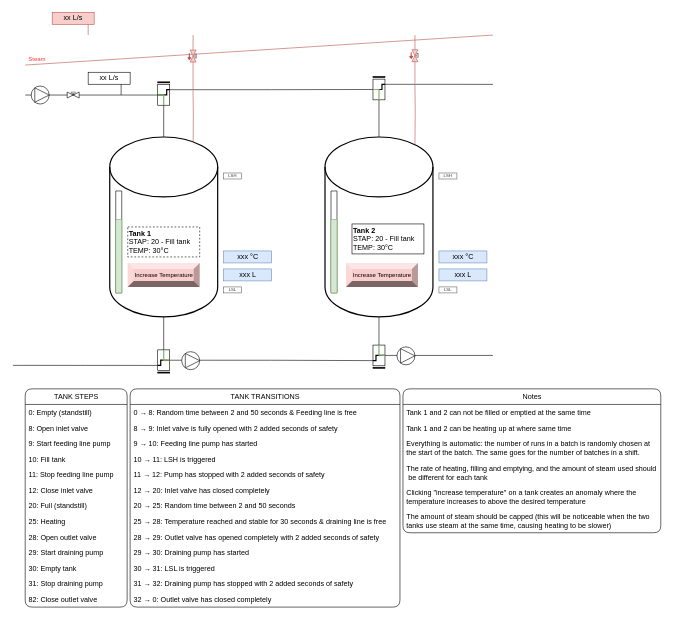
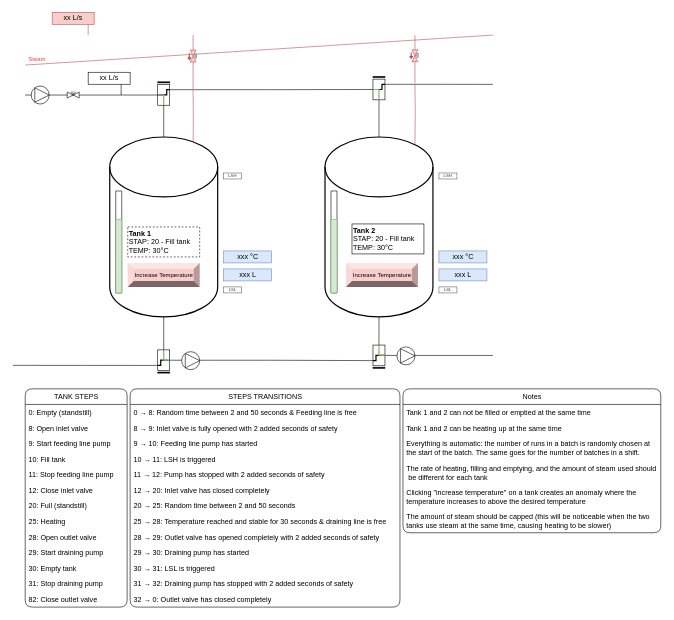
- <mxCell id="107" value="&lt;font style=&quot;font-size: 12px&quot;&gt;TANK TRANSITIONS&lt;/font&gt;" style="swimlane;fontStyle=0;childLayout=stackLayout;horizontal=1;startSize=26;fillColor=none;horizontalStack=0;resizeParent=1;resizeParentMax=0;resizeLast=0;collapsible=1;marginBottom=0;rounded=1;shadow=0;glass=0;sketch=0;fontSize=7;verticalAlign=middle;html=1;" vertex="1" parent="1"><mxGeometry x="216" y="648" width="450" height="364" as="geometry" /></mxCell>
+ <mxCell id="107" value="&lt;font style=&quot;font-size: 12px&quot;&gt;STEPS TRANSITIONS&lt;/font&gt;" style="swimlane;fontStyle=0;childLayout=stackLayout;horizontal=1;startSize=26;fillColor=none;horizontalStack=0;resizeParent=1;resizeParentMax=0;resizeLast=0;collapsible=1;marginBottom=0;rounded=1;shadow=0;glass=0;sketch=0;fontSize=7;verticalAlign=middle;html=1;" vertex="1" parent="1"><mxGeometry x="216" y="648" width="450" height="364" as="geometry" /></mxCell>
- <mxCell id="123" value="Tank 1 and 2 can be heating up at where same time" style="text;strokeColor=none;fillColor=none;align=left;verticalAlign=top;spacingLeft=4;spacingRight=4;overflow=hidden;rotatable=0;points=[[0,0.5],[1,0.5]];portConstraint=eastwest;" vertex="1" parent="121"><mxGeometry y="52" width="430" height="26" as="geometry" /></mxCell>
+ <mxCell id="123" value="Tank 1 and 2 can be heating up at the same time" style="text;strokeColor=none;fillColor=none;align=left;verticalAlign=top;spacingLeft=4;spacingRight=4;overflow=hidden;rotatable=0;points=[[0,0.5],[1,0.5]];portConstraint=eastwest;" vertex="1" parent="121"><mxGeometry y="52" width="430" height="26" as="geometry" /></mxCell>
